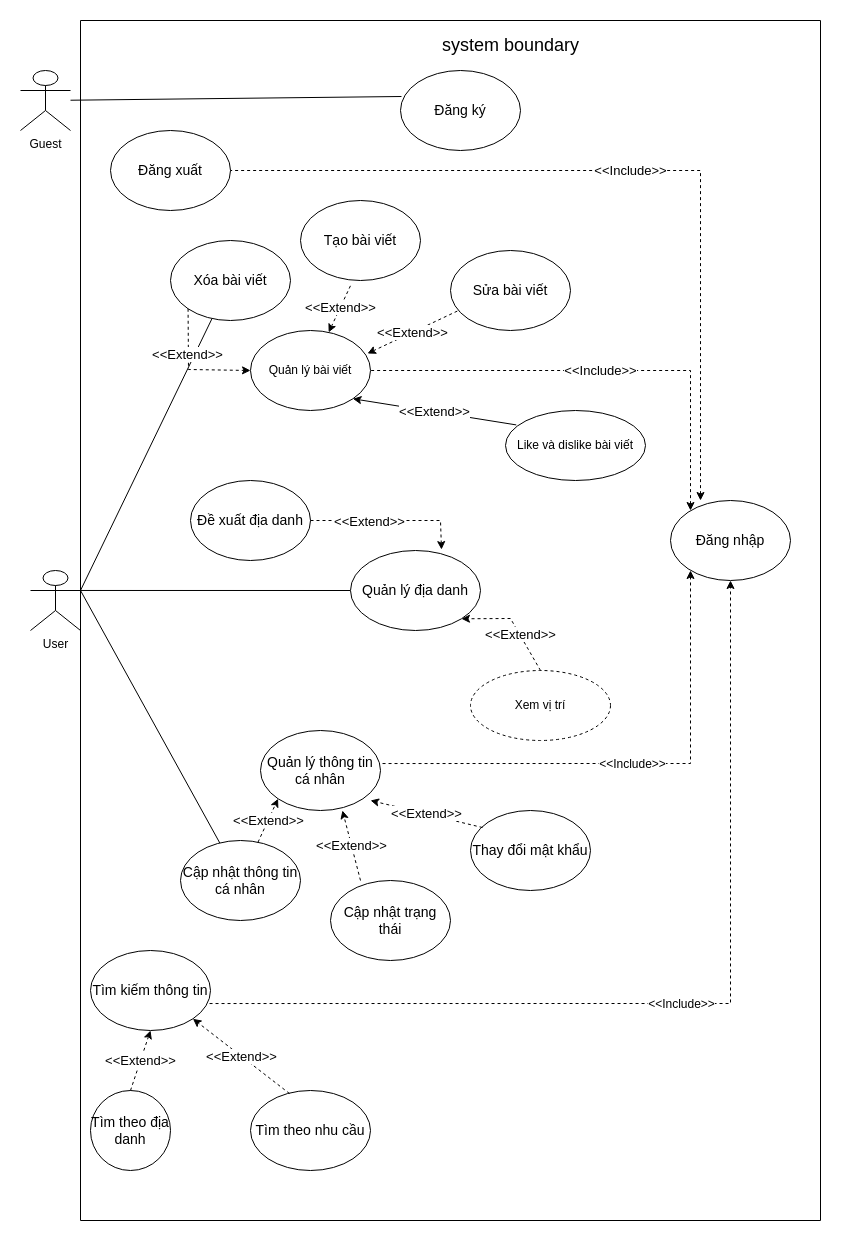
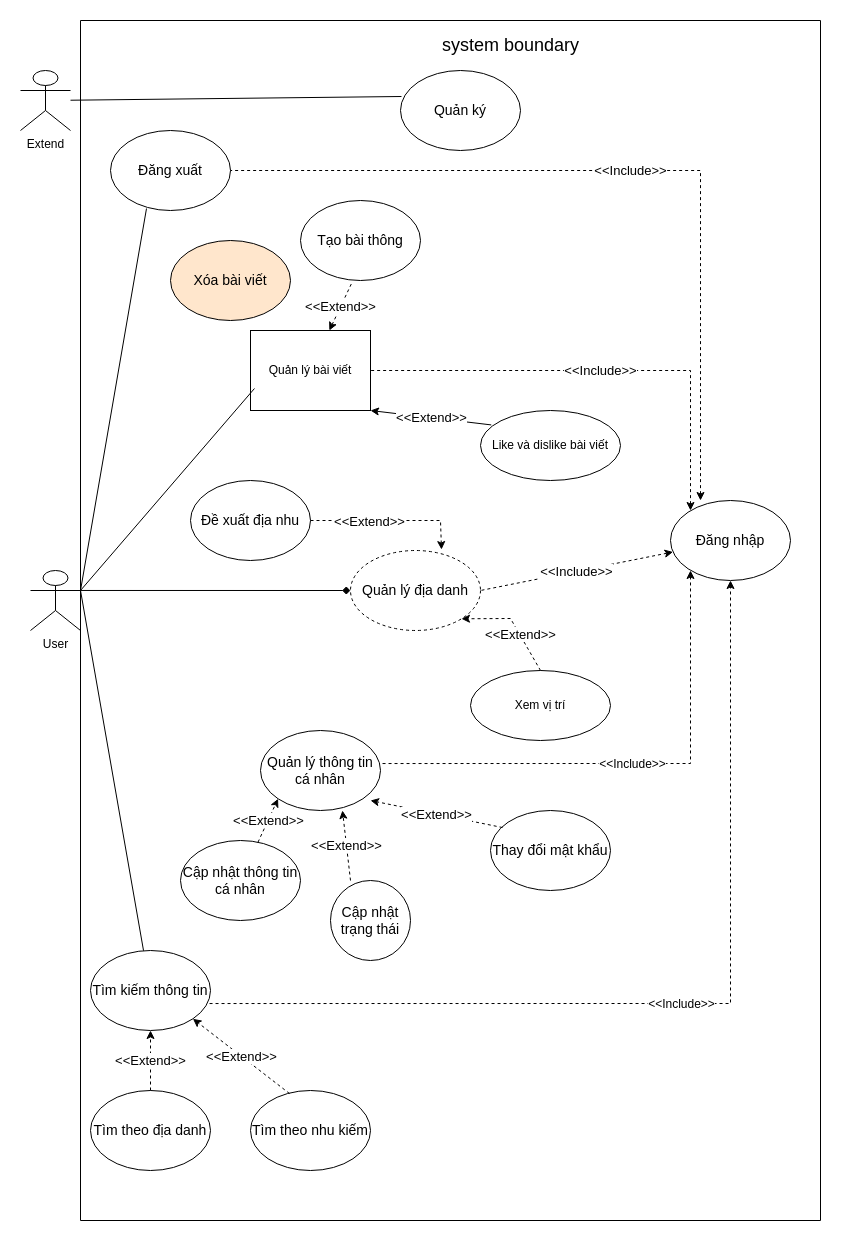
- <mxCell id="11" value="&lt;span style=&quot;font-size: 14px&quot;&gt;Đăng ký&lt;/span&gt;" style="ellipse;whiteSpace=wrap;html=1;" parent="9" vertex="1"><mxGeometry x="320" y="50" width="120" height="80" as="geometry" /></mxCell>
+ <mxCell id="11" value="&lt;span style=&quot;font-size: 14px&quot;&gt;Quản ký&lt;/span&gt;" style="ellipse;whiteSpace=wrap;html=1;" parent="9" vertex="1"><mxGeometry x="320" y="50" width="120" height="80" as="geometry" /></mxCell>
- <mxCell id="39" value="Guest" style="shape=umlActor;verticalLabelPosition=bottom;verticalAlign=top;html=1;outlineConnect=0;" parent="1" vertex="1"><mxGeometry x="20" y="70" width="50" height="60" as="geometry" /></mxCell>
+ <mxCell id="39" value="Extend" style="shape=umlActor;verticalLabelPosition=bottom;verticalAlign=top;html=1;outlineConnect=0;" parent="1" vertex="1"><mxGeometry x="20" y="70" width="50" height="60" as="geometry" /></mxCell>
- <mxCell id="27" value="&lt;font style=&quot;font-size: 14px&quot;&gt;Tạo bài viết&lt;/font&gt;" style="ellipse;whiteSpace=wrap;html=1;" parent="9" vertex="1"><mxGeometry x="220" y="180" width="120" height="80" as="geometry" /></mxCell>
+ <mxCell id="27" value="&lt;font style=&quot;font-size: 14px&quot;&gt;Tạo bài thông&lt;/font&gt;" style="ellipse;whiteSpace=wrap;html=1;" parent="9" vertex="1"><mxGeometry x="220" y="180" width="120" height="80" as="geometry" /></mxCell>
- <mxCell id="24" value="&lt;span style=&quot;font-size: 14px&quot;&gt;Xóa bài viết&lt;/span&gt;" style="ellipse;whiteSpace=wrap;html=1;" parent="9" vertex="1"><mxGeometry x="90" y="220" width="120" height="80" as="geometry" /></mxCell>
+ <mxCell id="24" value="&lt;span style=&quot;font-size: 14px&quot;&gt;Xóa bài viết&lt;/span&gt;" style="ellipse;whiteSpace=wrap;html=1;fillColor=#ffe6cc;" parent="9" vertex="1"><mxGeometry x="90" y="220" width="120" height="80" as="geometry" /></mxCell>
- <mxCell id="28" value="&lt;span style=&quot;font-size: 14px&quot;&gt;Sửa bài viết&lt;/span&gt;" style="ellipse;whiteSpace=wrap;html=1;" parent="9" vertex="1"><mxGeometry x="370" y="230" width="120" height="80" as="geometry" /></mxCell>
- <mxCell id="34" value="&amp;lt;&amp;lt;Extend&amp;gt;&amp;gt;" style="endArrow=none;dashed=1;html=1;rounded=0;fontSize=13;entryX=0.067;entryY=0.75;entryDx=0;entryDy=0;entryPerimeter=0;startArrow=classic;startFill=1;exitX=0.975;exitY=0.288;exitDx=0;exitDy=0;exitPerimeter=0;" parent="9" source="25" target="28" edge="1"><mxGeometry width="50" height="50" relative="1" as="geometry"><mxPoint x="258.174" y="321.879" as="sourcePoint" /><mxPoint x="281" y="273.04" as="targetPoint" /></mxGeometry></mxCell>
- <mxCell id="32" value="&lt;span style=&quot;font-size: 13px&quot;&gt;&amp;lt;&amp;lt;Extend&amp;gt;&amp;gt;&lt;/span&gt;" style="endArrow=classic;dashed=1;html=1;rounded=0;startArrow=none;startFill=0;endFill=1;exitX=0;exitY=1;exitDx=0;exitDy=0;entryX=0;entryY=0.5;entryDx=0;entryDy=0;" parent="9" source="24" target="25" edge="1"><mxGeometry x="-0.256" y="-1" width="50" height="50" relative="1" as="geometry"><mxPoint x="94.5" y="320" as="sourcePoint" /><mxPoint x="225.5" y="349.04" as="targetPoint" /><Array as="points"><mxPoint x="108" y="349" /></Array><mxPoint as="offset" /></mxGeometry></mxCell>
- <mxCell id="25" value="Quản lý bài viết" style="ellipse;whiteSpace=wrap;html=1;" parent="9" vertex="1"><mxGeometry x="170" y="310" width="120" height="80" as="geometry" /></mxCell>
+ <mxCell id="25" value="Quản lý bài viết" style="whiteSpace=wrap;html=1;rounded=0;" parent="9" vertex="1"><mxGeometry x="170" y="310" width="120" height="80" as="geometry" /></mxCell>
- <mxCell id="35" value="Like và dislike bài viết" style="ellipse;whiteSpace=wrap;html=1;" parent="9" vertex="1"><mxGeometry x="425" y="390" width="140" height="70" as="geometry" /></mxCell>
+ <mxCell id="35" value="Like và dislike bài viết" style="ellipse;whiteSpace=wrap;html=1;" parent="9" vertex="1"><mxGeometry x="400" y="390" width="140" height="70" as="geometry" /></mxCell>
- <mxCell id="4" value="" style="endArrow=none;html=1;rounded=0;fontSize=14;exitX=1;exitY=0.333;exitDx=0;exitDy=0;exitPerimeter=0;" parent="1" source="2" target="24" edge="1"><mxGeometry width="50" height="50" relative="1" as="geometry"><mxPoint x="560" y="600" as="sourcePoint" /><mxPoint x="610" y="550" as="targetPoint" /></mxGeometry></mxCell>
+ <mxCell id="4" value="" style="endArrow=none;html=1;rounded=0;fontSize=14;exitX=1;exitY=0.333;exitDx=0;exitDy=0;exitPerimeter=0;entryX=0.3;entryY=0.975;entryDx=0;entryDy=0;entryPerimeter=0;" parent="1" source="2" target="26" edge="1"><mxGeometry width="50" height="50" relative="1" as="geometry"><mxPoint x="560" y="600" as="sourcePoint" /><mxPoint x="610" y="550" as="targetPoint" /></mxGeometry></mxCell>
- <mxCell id="30" value="&lt;font style=&quot;font-size: 14px&quot;&gt;Đề xuất địa danh&lt;/font&gt;" style="ellipse;whiteSpace=wrap;html=1;" parent="9" vertex="1"><mxGeometry x="110" y="460" width="120" height="80" as="geometry" /></mxCell>
+ <mxCell id="30" value="&lt;font style=&quot;font-size: 14px&quot;&gt;Đề xuất địa nhu&lt;/font&gt;" style="ellipse;whiteSpace=wrap;html=1;" parent="9" vertex="1"><mxGeometry x="110" y="460" width="120" height="80" as="geometry" /></mxCell>
+ <mxCell id="42" value="&amp;lt;&amp;lt;Include&amp;gt;&amp;gt;" style="endArrow=none;dashed=1;html=1;rounded=0;fontSize=13;entryX=1;entryY=0.5;entryDx=0;entryDy=0;startArrow=classic;startFill=1;" parent="1" source="3" target="29" edge="1"><mxGeometry width="50" height="50" relative="1" as="geometry"><mxPoint x="370" y="590" as="sourcePoint" /><mxPoint x="420" y="540" as="targetPoint" /></mxGeometry></mxCell>
- <mxCell id="5" value="" style="endArrow=none;html=1;rounded=0;fontSize=14;entryX=0;entryY=0.5;entryDx=0;entryDy=0;exitX=1;exitY=0.333;exitDx=0;exitDy=0;exitPerimeter=0;" parent="1" source="2" target="29" edge="1"><mxGeometry width="50" height="50" relative="1" as="geometry"><mxPoint x="90" y="590" as="sourcePoint" /><mxPoint x="247" y="591.04" as="targetPoint" /></mxGeometry></mxCell>
+ <mxCell id="5" value="" style="endArrow=diamond;html=1;rounded=0;fontSize=14;entryX=0;entryY=0.5;entryDx=0;entryDy=0;exitX=1;exitY=0.333;exitDx=0;exitDy=0;exitPerimeter=0;" parent="1" source="2" target="29" edge="1"><mxGeometry width="50" height="50" relative="1" as="geometry"><mxPoint x="90" y="590" as="sourcePoint" /><mxPoint x="247" y="591.04" as="targetPoint" /></mxGeometry></mxCell>
- <mxCell id="29" value="&lt;font style=&quot;font-size: 14px&quot;&gt;Quản lý địa danh&lt;/font&gt;" style="ellipse;whiteSpace=wrap;html=1;" parent="9" vertex="1"><mxGeometry x="270" y="530" width="130" height="80" as="geometry" /></mxCell>
+ <mxCell id="29" value="&lt;font style=&quot;font-size: 14px&quot;&gt;Quản lý địa danh&lt;/font&gt;" style="ellipse;whiteSpace=wrap;html=1;dashed=1;" parent="9" vertex="1"><mxGeometry x="270" y="530" width="130" height="80" as="geometry" /></mxCell>
- <mxCell id="37" value="Xem vị trí" style="ellipse;whiteSpace=wrap;html=1;dashed=1;" vertex="1" parent="9"><mxGeometry x="390" y="650" width="140" height="70" as="geometry" /></mxCell>
+ <mxCell id="37" value="Xem vị trí" style="ellipse;whiteSpace=wrap;html=1;" vertex="1" parent="9"><mxGeometry x="390" y="650" width="140" height="70" as="geometry" /></mxCell>
- <mxCell id="41" value="" style="endArrow=none;html=1;rounded=0;fontSize=14;exitX=1;exitY=0.333;exitDx=0;exitDy=0;exitPerimeter=0;" parent="1" source="2" target="18" edge="1"><mxGeometry width="50" height="50" relative="1" as="geometry"><mxPoint x="90" y="600" as="sourcePoint" /><mxPoint x="260" y="620" as="targetPoint" /></mxGeometry></mxCell>
+ <mxCell id="41" value="" style="endArrow=none;html=1;rounded=0;fontSize=14;entryX=0.033;entryY=0.725;entryDx=0;entryDy=0;exitX=1;exitY=0.333;exitDx=0;exitDy=0;exitPerimeter=0;entryPerimeter=0;" parent="1" source="2" target="25" edge="1"><mxGeometry width="50" height="50" relative="1" as="geometry"><mxPoint x="90" y="600" as="sourcePoint" /><mxPoint x="260" y="620" as="targetPoint" /></mxGeometry></mxCell>
+ <mxCell id="6" value="" style="endArrow=none;html=1;rounded=0;fontSize=14;exitX=1;exitY=0.333;exitDx=0;exitDy=0;exitPerimeter=0;" parent="1" source="2" target="14" edge="1"><mxGeometry width="50" height="50" relative="1" as="geometry"><mxPoint x="90" y="600" as="sourcePoint" /><mxPoint x="267.574" y="711.716" as="targetPoint" /></mxGeometry></mxCell>
- <mxCell id="20" value="&lt;font style=&quot;font-size: 14px&quot;&gt;Thay đổi mật khẩu&lt;/font&gt;" style="ellipse;whiteSpace=wrap;html=1;" parent="9" vertex="1"><mxGeometry x="390" y="790" width="120" height="80" as="geometry" /></mxCell>
+ <mxCell id="20" value="&lt;font style=&quot;font-size: 14px&quot;&gt;Thay đổi mật khẩu&lt;/font&gt;" style="ellipse;whiteSpace=wrap;html=1;" parent="9" vertex="1"><mxGeometry x="410" y="790" width="120" height="80" as="geometry" /></mxCell>
- <mxCell id="19" value="&lt;span style=&quot;font-size: 14px&quot;&gt;Cập nhật trạng thái&lt;/span&gt;" style="ellipse;whiteSpace=wrap;html=1;" parent="9" vertex="1"><mxGeometry x="250" y="860" width="120" height="80" as="geometry" /></mxCell>
+ <mxCell id="19" value="&lt;span style=&quot;font-size: 14px&quot;&gt;Cập nhật trạng thái&lt;/span&gt;" style="ellipse;whiteSpace=wrap;html=1;" parent="9" vertex="1"><mxGeometry x="250" y="860" width="80" height="80" as="geometry" /></mxCell>
- <mxCell id="12" value="&lt;font style=&quot;font-size: 14px&quot;&gt;Tìm theo địa danh&lt;/font&gt;" style="ellipse;whiteSpace=wrap;html=1;" parent="9" vertex="1"><mxGeometry x="10" y="1070" width="80" height="80" as="geometry" /></mxCell>
+ <mxCell id="12" value="&lt;font style=&quot;font-size: 14px&quot;&gt;Tìm theo địa danh&lt;/font&gt;" style="ellipse;whiteSpace=wrap;html=1;" parent="9" vertex="1"><mxGeometry x="10" y="1070" width="120" height="80" as="geometry" /></mxCell>
- <mxCell id="13" value="&lt;font style=&quot;font-size: 14px&quot;&gt;Tìm theo nhu cầu&lt;/font&gt;" style="ellipse;whiteSpace=wrap;html=1;" parent="9" vertex="1"><mxGeometry x="170" y="1070" width="120" height="80" as="geometry" /></mxCell>
+ <mxCell id="13" value="&lt;font style=&quot;font-size: 14px&quot;&gt;Tìm theo nhu kiếm&lt;/font&gt;" style="ellipse;whiteSpace=wrap;html=1;" parent="9" vertex="1"><mxGeometry x="170" y="1070" width="120" height="80" as="geometry" /></mxCell>
